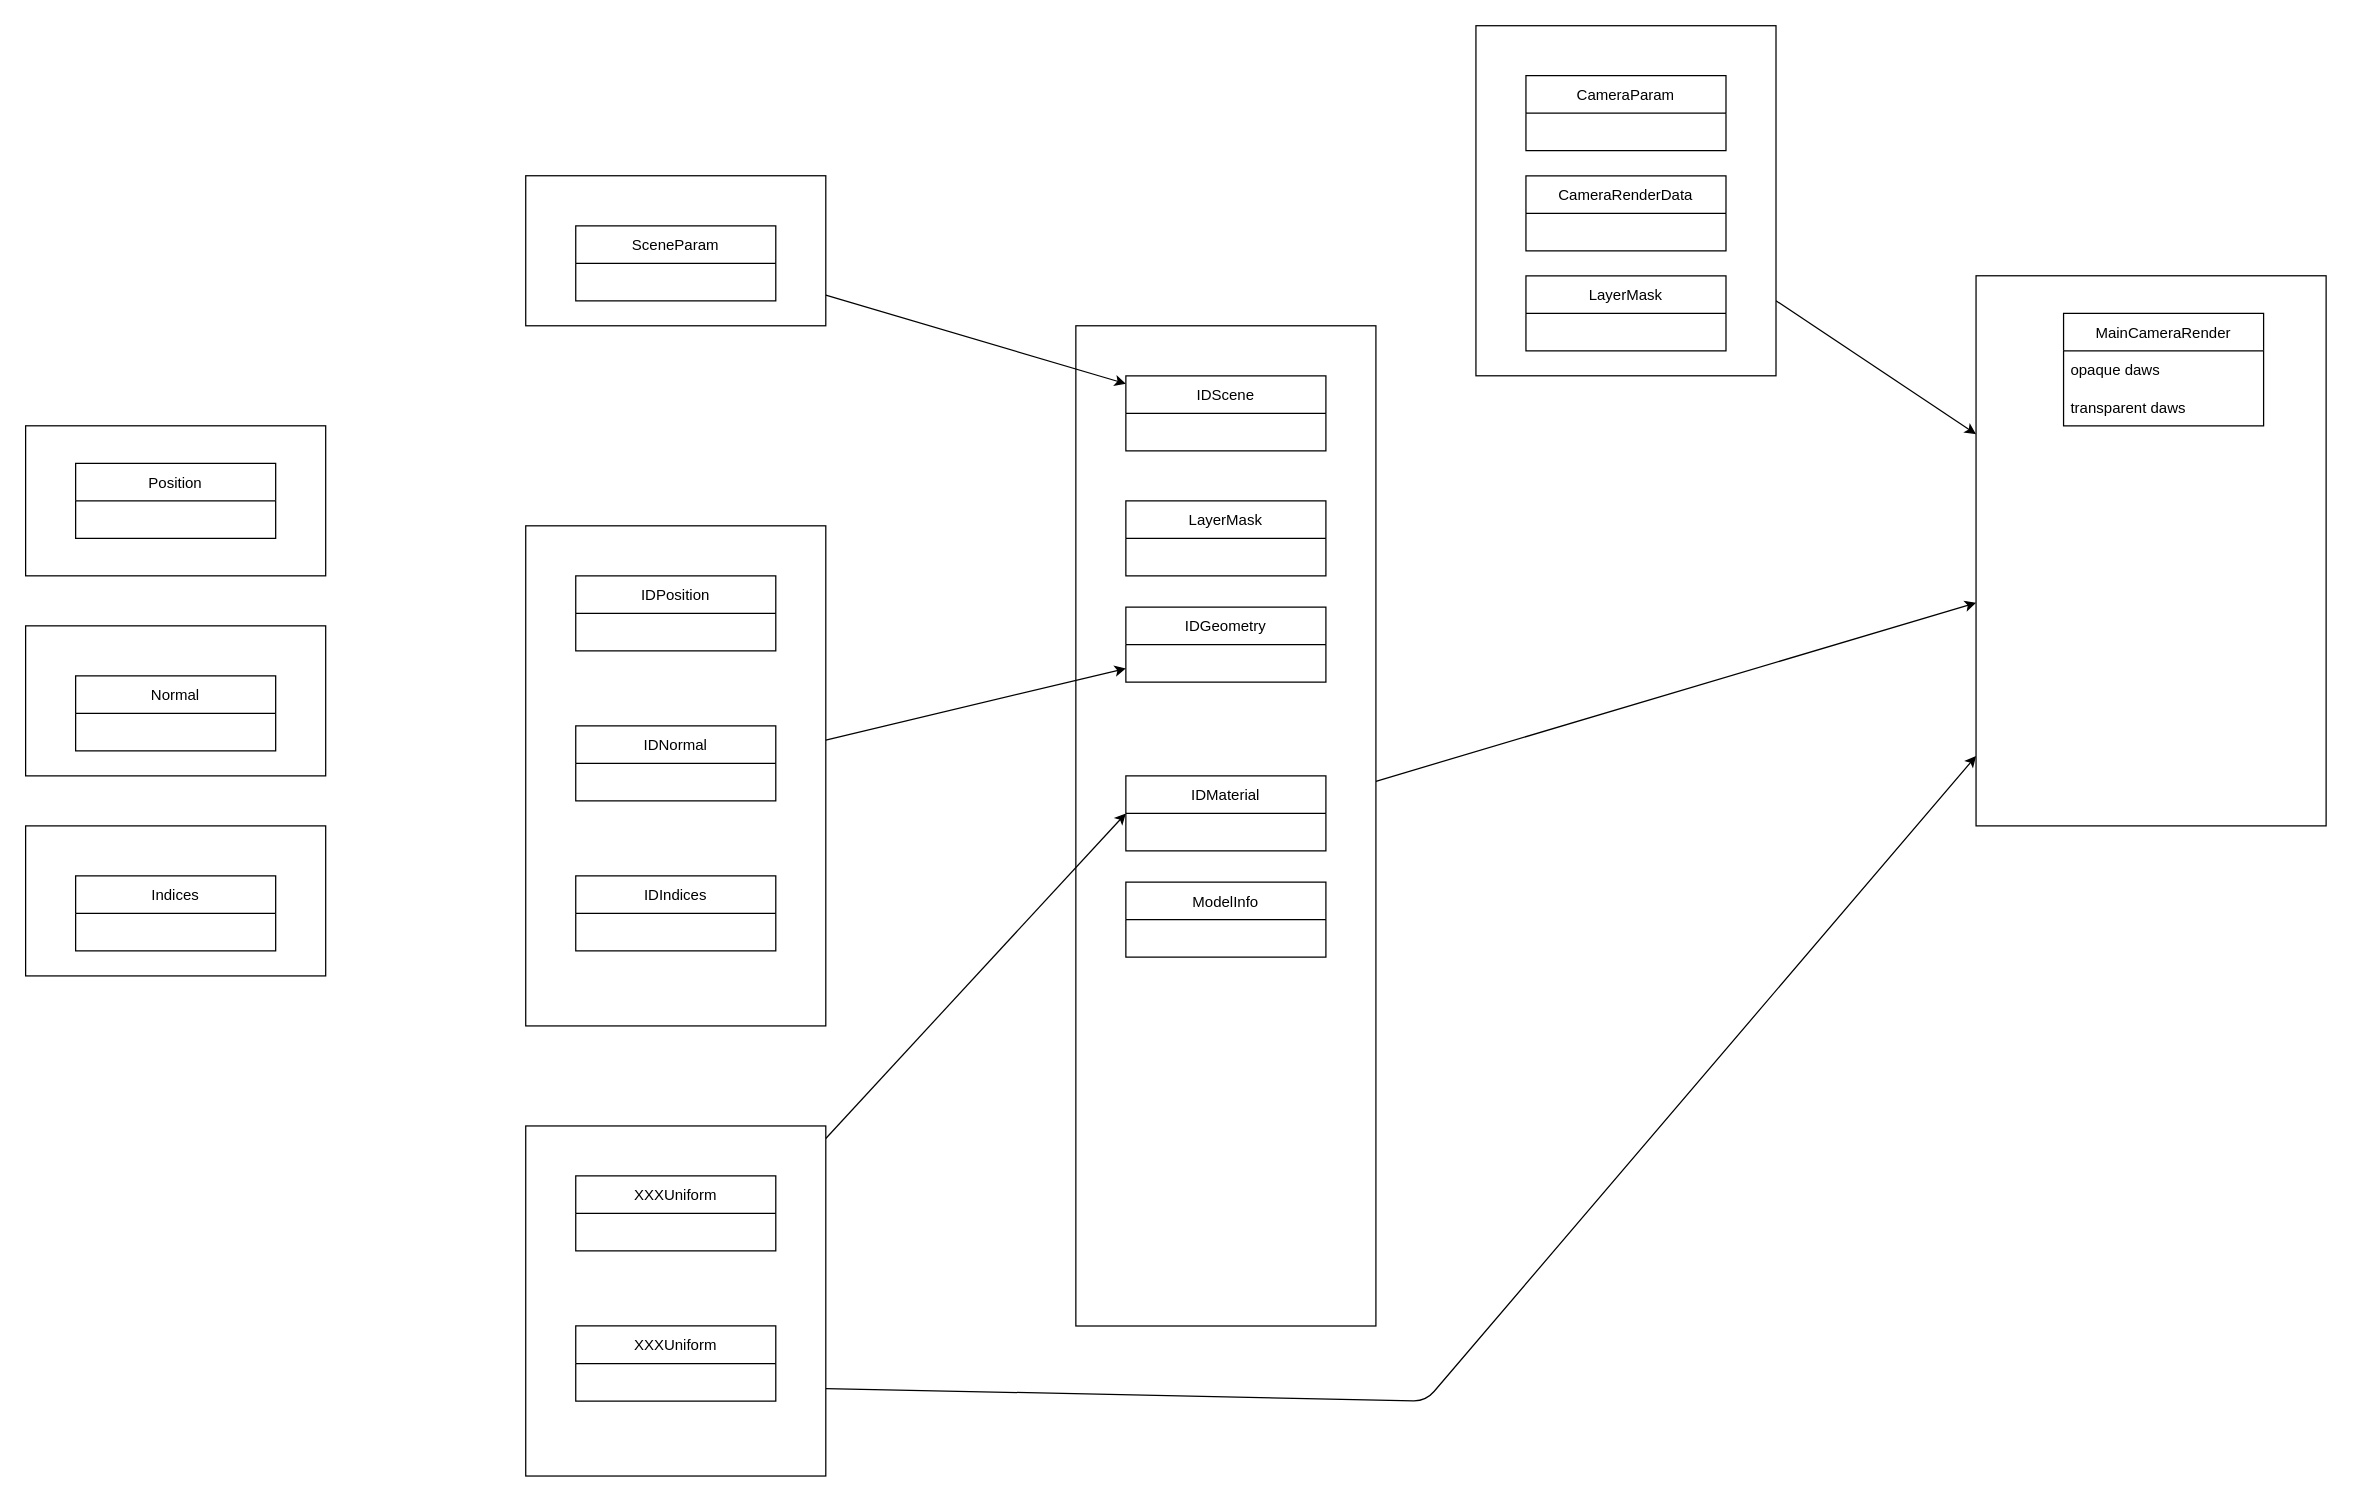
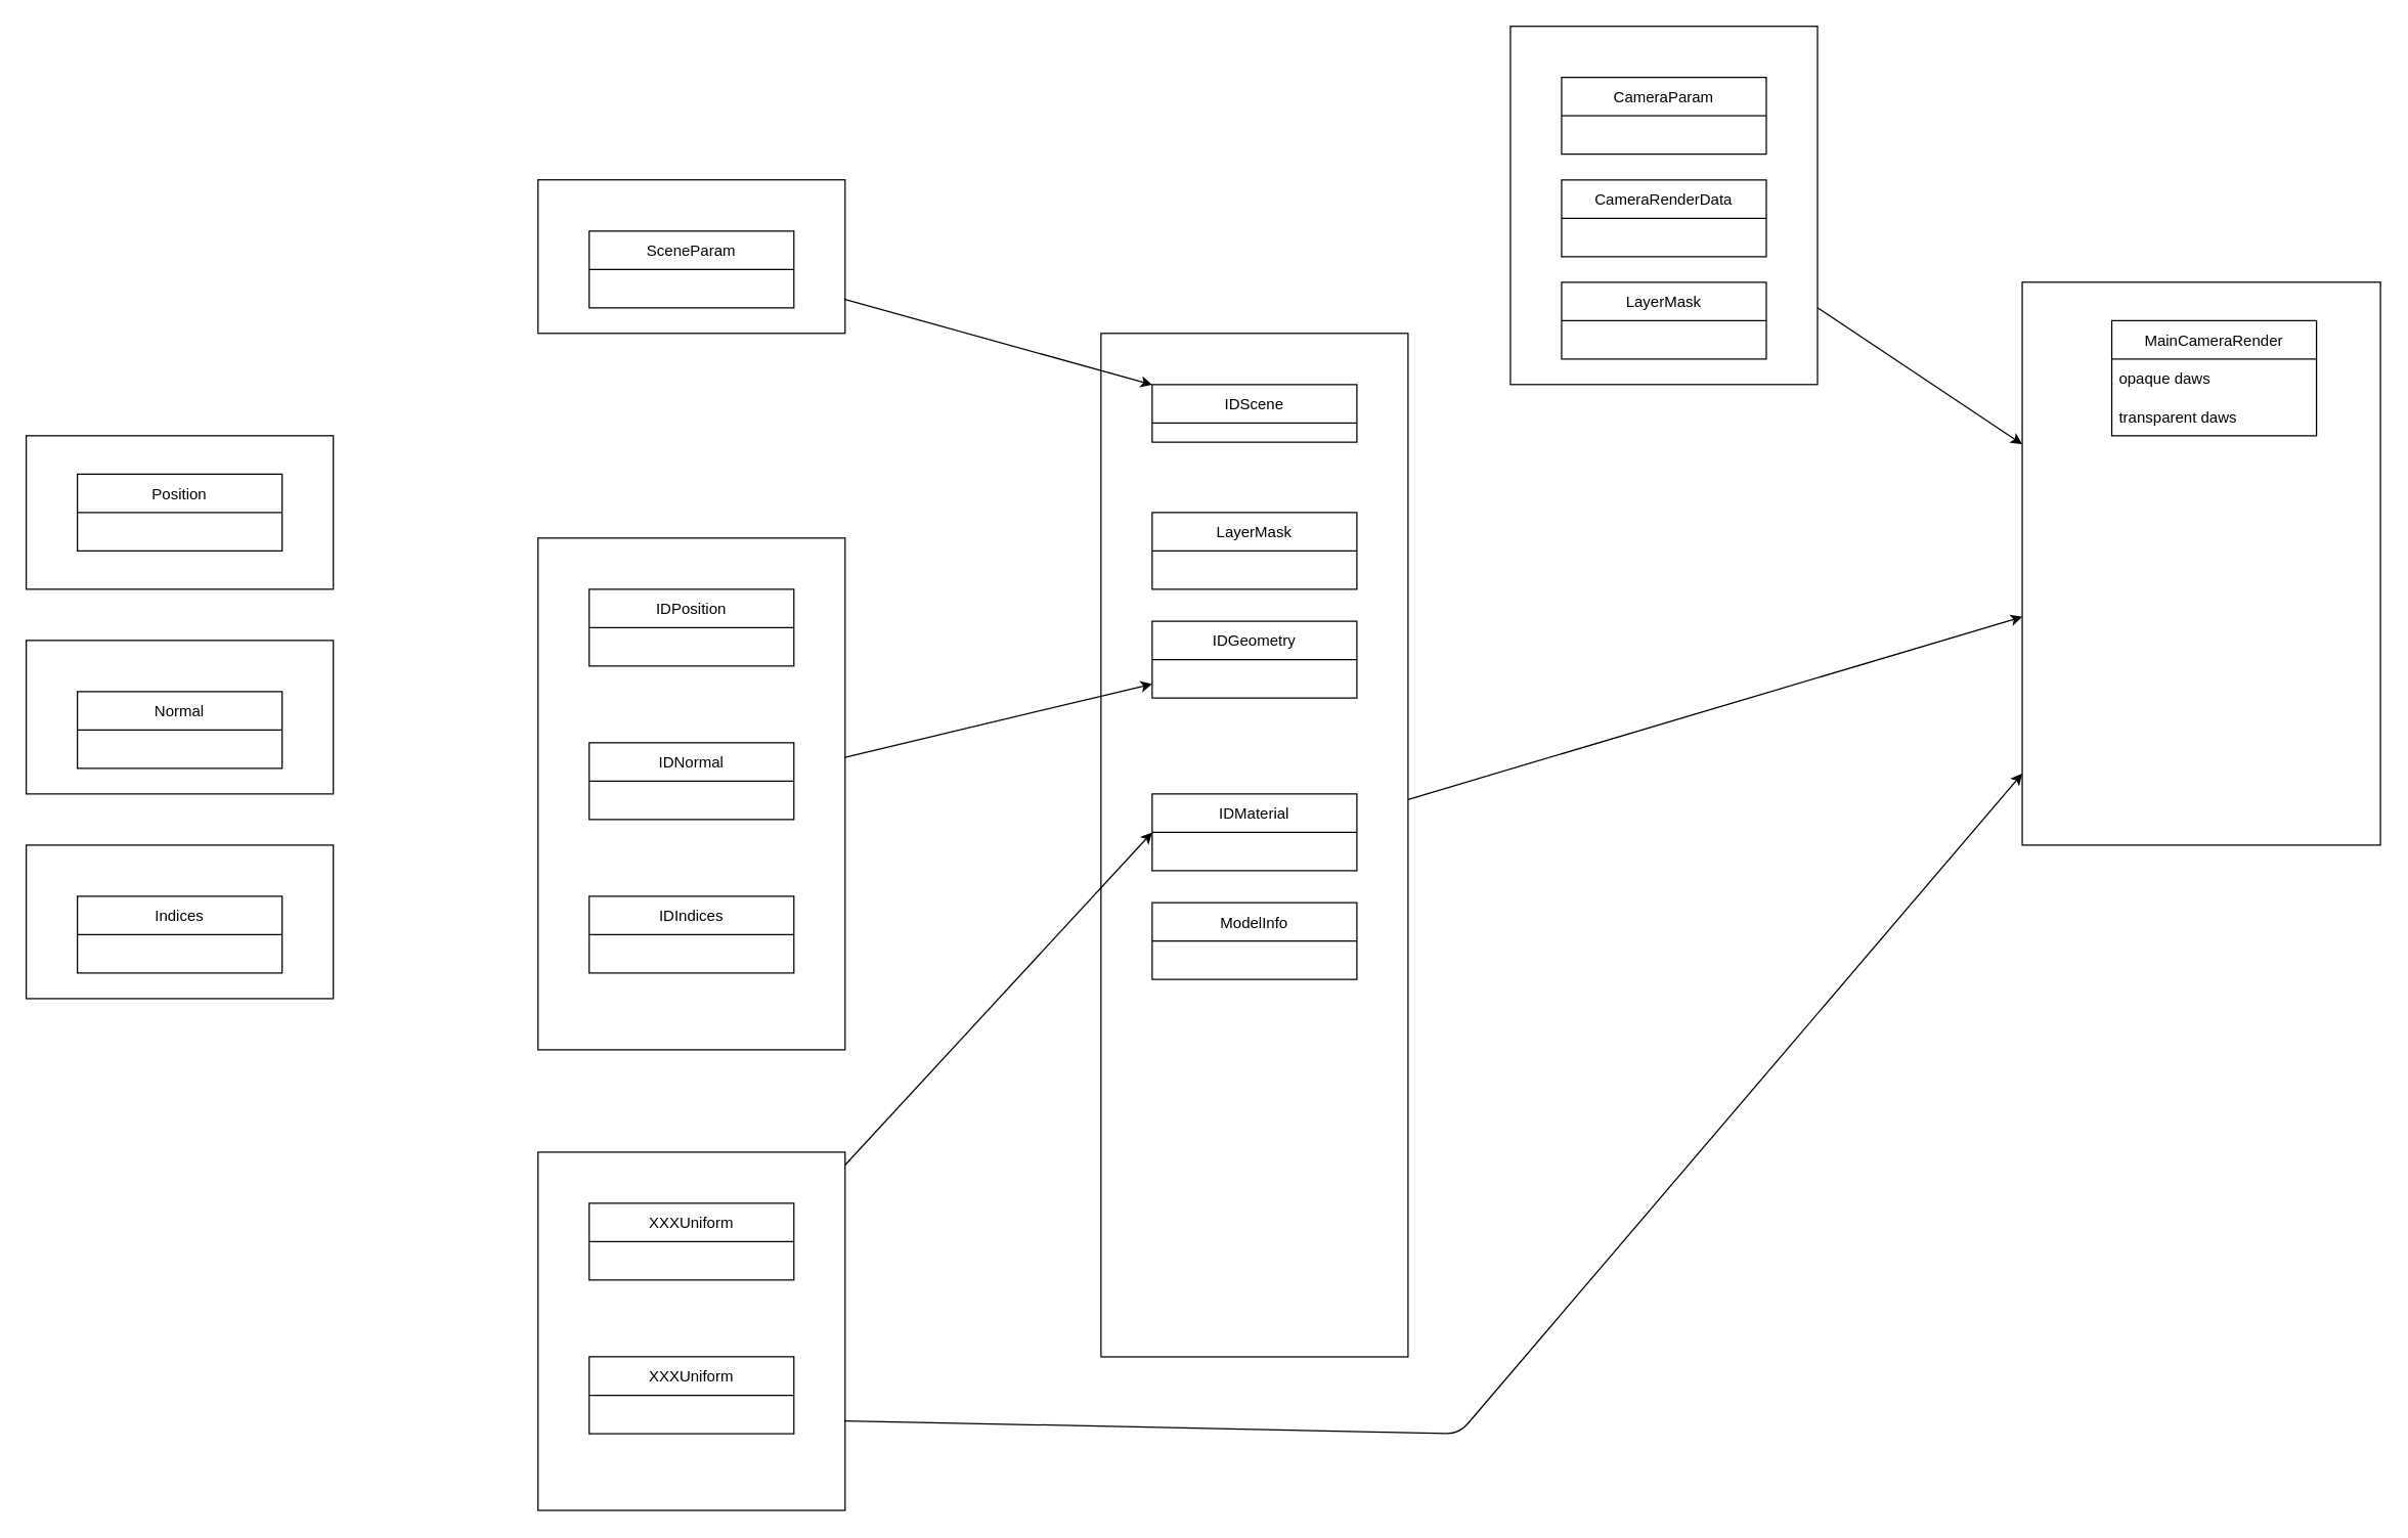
- <mxCell id="25" value="IDScene" style="swimlane;fontStyle=0;childLayout=stackLayout;horizontal=1;startSize=30;horizontalStack=0;resizeParent=1;resizeParentMax=0;resizeLast=0;collapsible=1;marginBottom=0;" vertex="1" parent="1"><mxGeometry x="900" y="300" width="160" height="60" as="geometry" /></mxCell>
+ <mxCell id="25" value="IDScene" style="swimlane;fontStyle=0;childLayout=stackLayout;horizontal=1;startSize=30;horizontalStack=0;resizeParent=1;resizeParentMax=0;resizeLast=0;collapsible=1;marginBottom=0;" vertex="1" parent="1"><mxGeometry x="900" y="300" width="160" height="45" as="geometry" /></mxCell>
